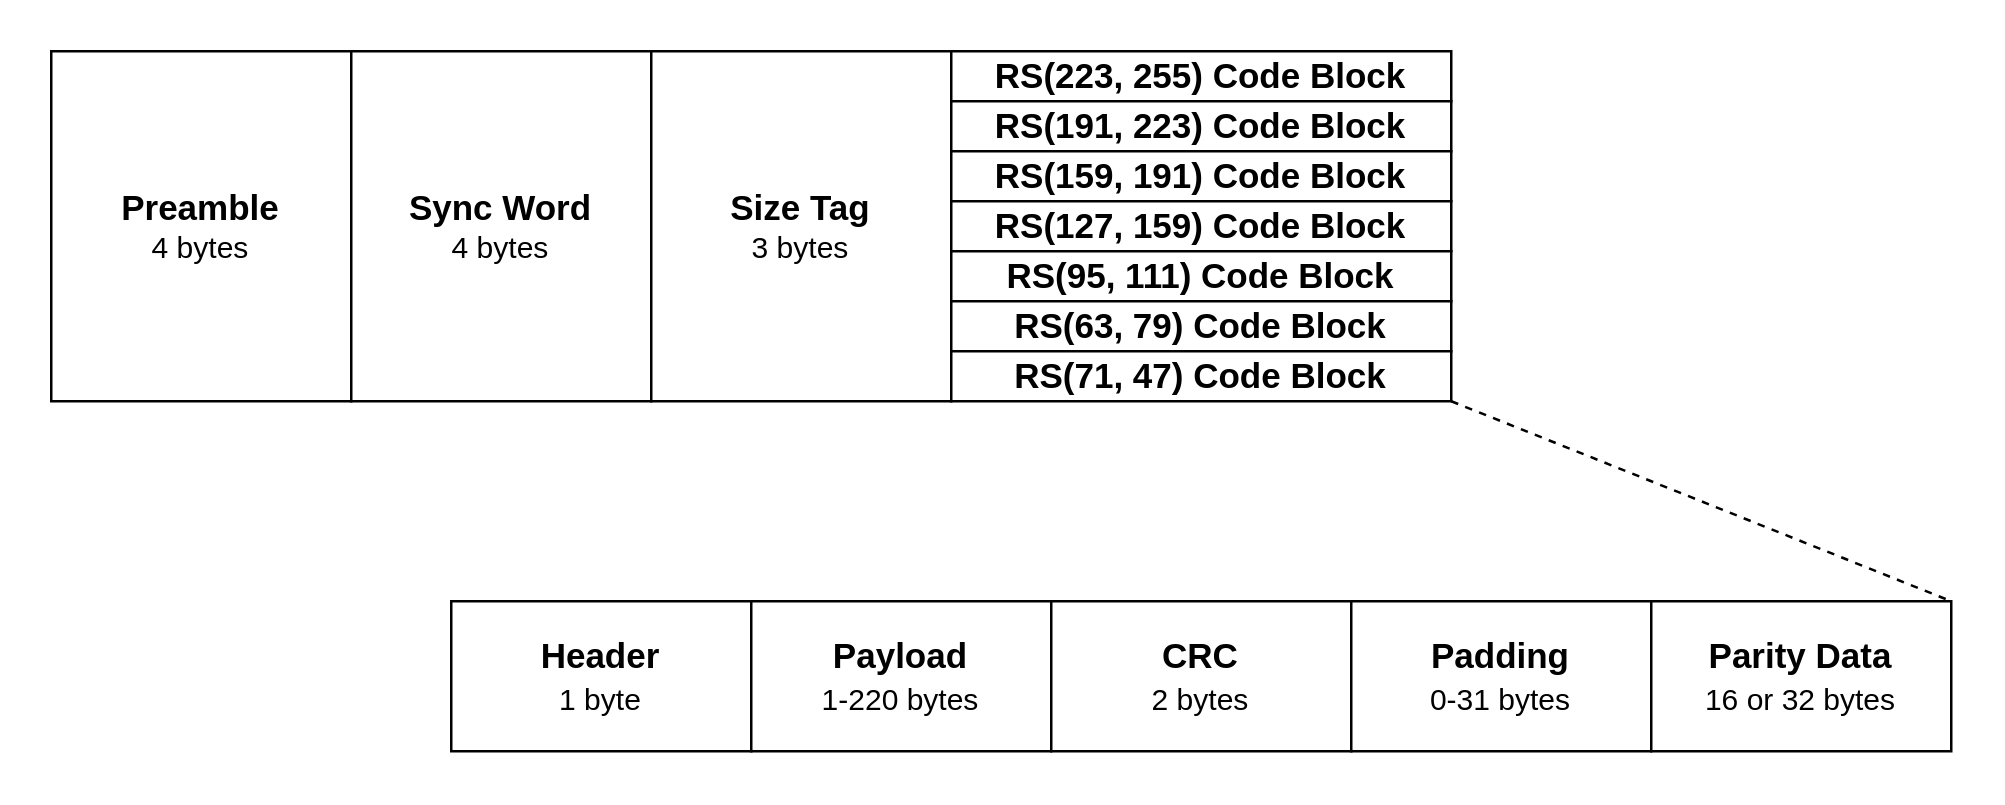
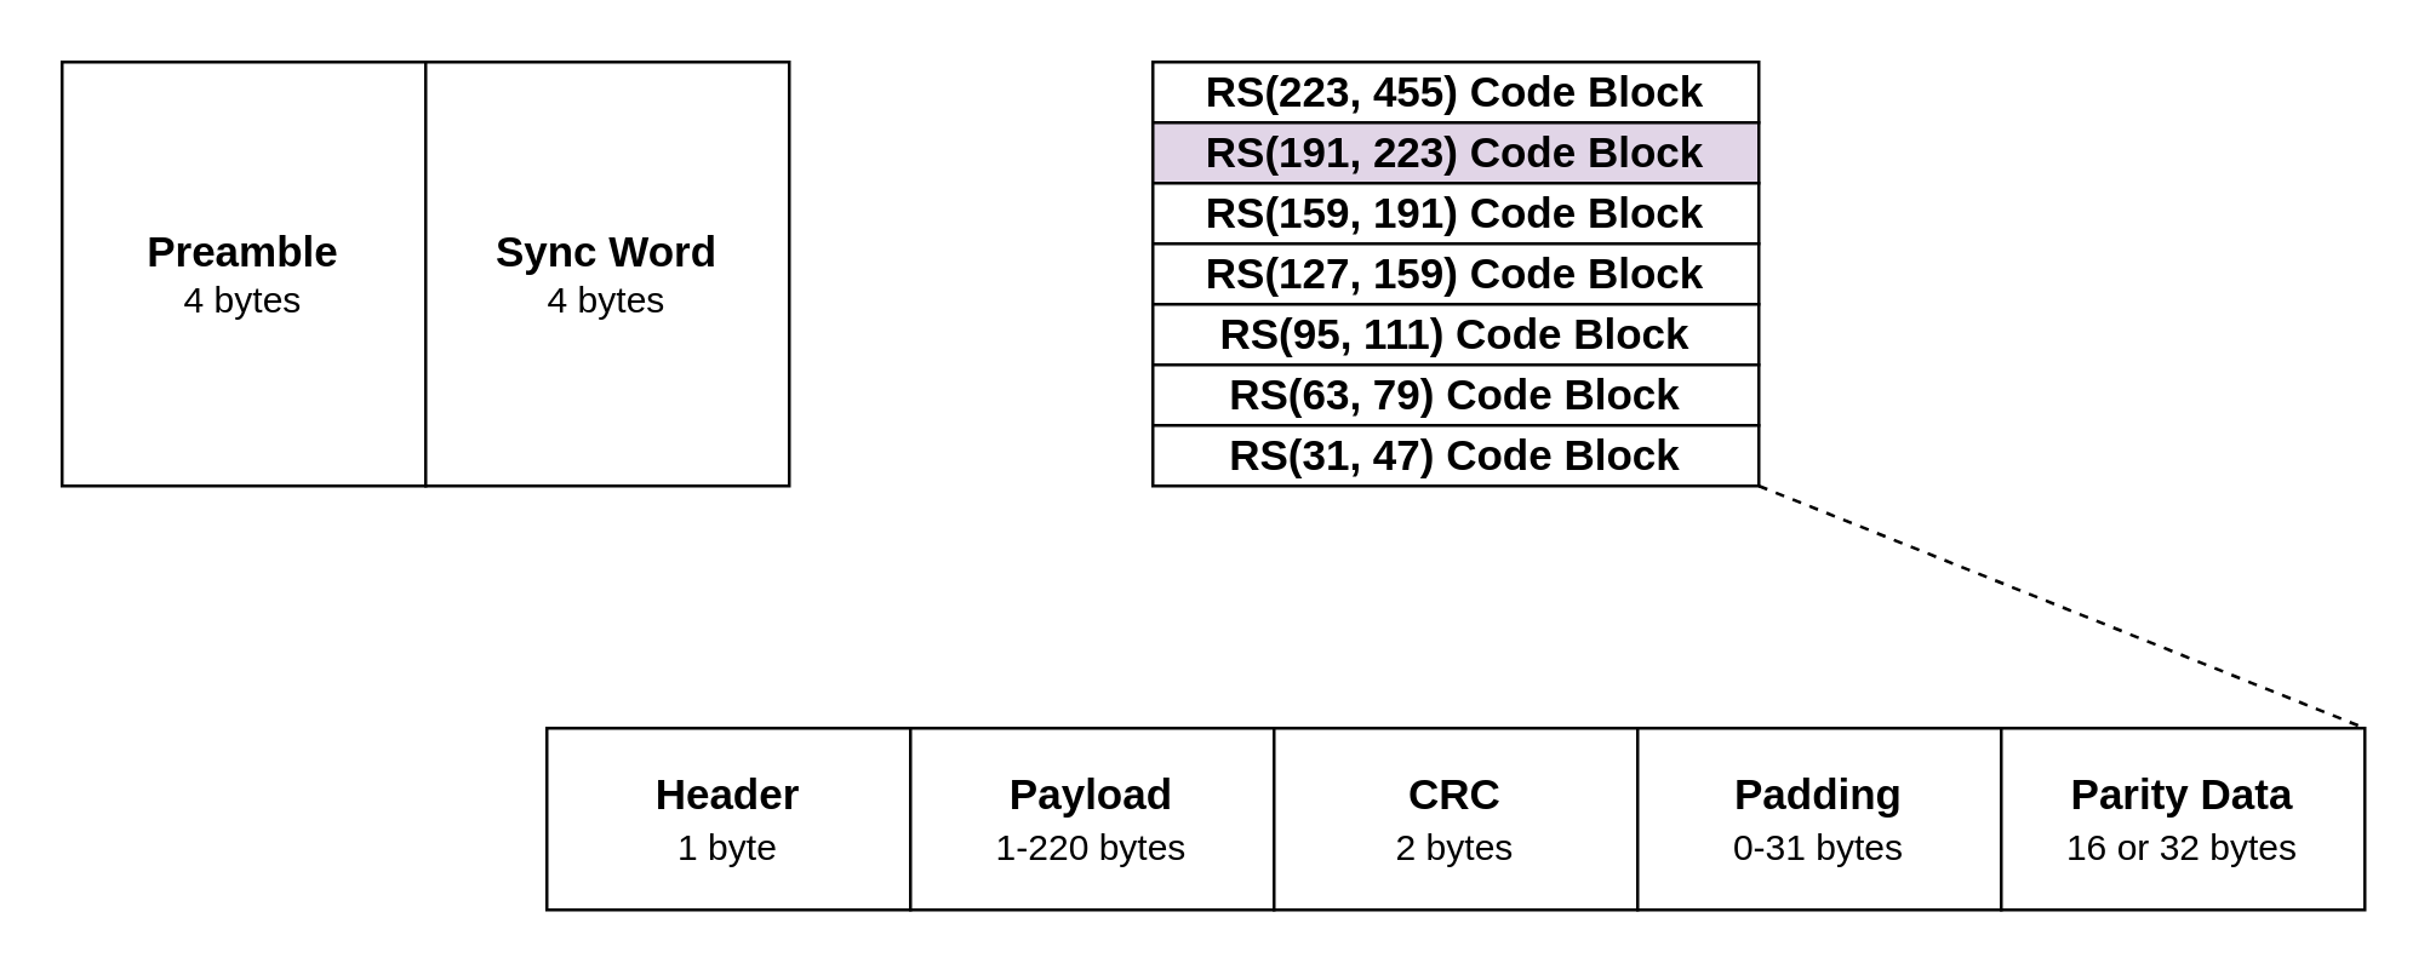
- <mxCell id="5" value="RS(223, 255) Code Block" style="rounded=0;whiteSpace=wrap;html=1;fontSize=14;fontStyle=1" vertex="1" parent="1"><mxGeometry x="380" y="20" width="200" height="20" as="geometry" /></mxCell>
+ <mxCell id="5" value="RS(223, 455) Code Block" style="rounded=0;whiteSpace=wrap;html=1;fontSize=14;fontStyle=1" vertex="1" parent="1"><mxGeometry x="380" y="20" width="200" height="20" as="geometry" /></mxCell>
- <mxCell id="6" value="RS(191, 223) Code Block" style="rounded=0;whiteSpace=wrap;html=1;fontSize=14;fontStyle=1" vertex="1" parent="1"><mxGeometry x="380" y="40" width="200" height="20" as="geometry" /></mxCell>
+ <mxCell id="6" value="RS(191, 223) Code Block" style="rounded=0;whiteSpace=wrap;html=1;fontSize=14;fontStyle=1;fillColor=#e1d5e7;" vertex="1" parent="1"><mxGeometry x="380" y="40" width="200" height="20" as="geometry" /></mxCell>
- <mxCell id="4" value="&lt;font style=&quot;font-size: 14px&quot;&gt;&lt;b&gt;Size Tag&lt;/b&gt;&lt;/font&gt;&lt;br&gt;3 bytes" style="rounded=0;whiteSpace=wrap;html=1;" vertex="1" parent="1"><mxGeometry x="260" y="20" width="120" height="140" as="geometry" /></mxCell>
- <mxCell id="11" value="RS(71, 47) Code Block" style="rounded=0;whiteSpace=wrap;html=1;fontSize=14;fontStyle=1" vertex="1" parent="1"><mxGeometry x="380" y="140" width="200" height="20" as="geometry" /></mxCell>
+ <mxCell id="11" value="RS(31, 47) Code Block" style="rounded=0;whiteSpace=wrap;html=1;fontSize=14;fontStyle=1" vertex="1" parent="1"><mxGeometry x="380" y="140" width="200" height="20" as="geometry" /></mxCell>
